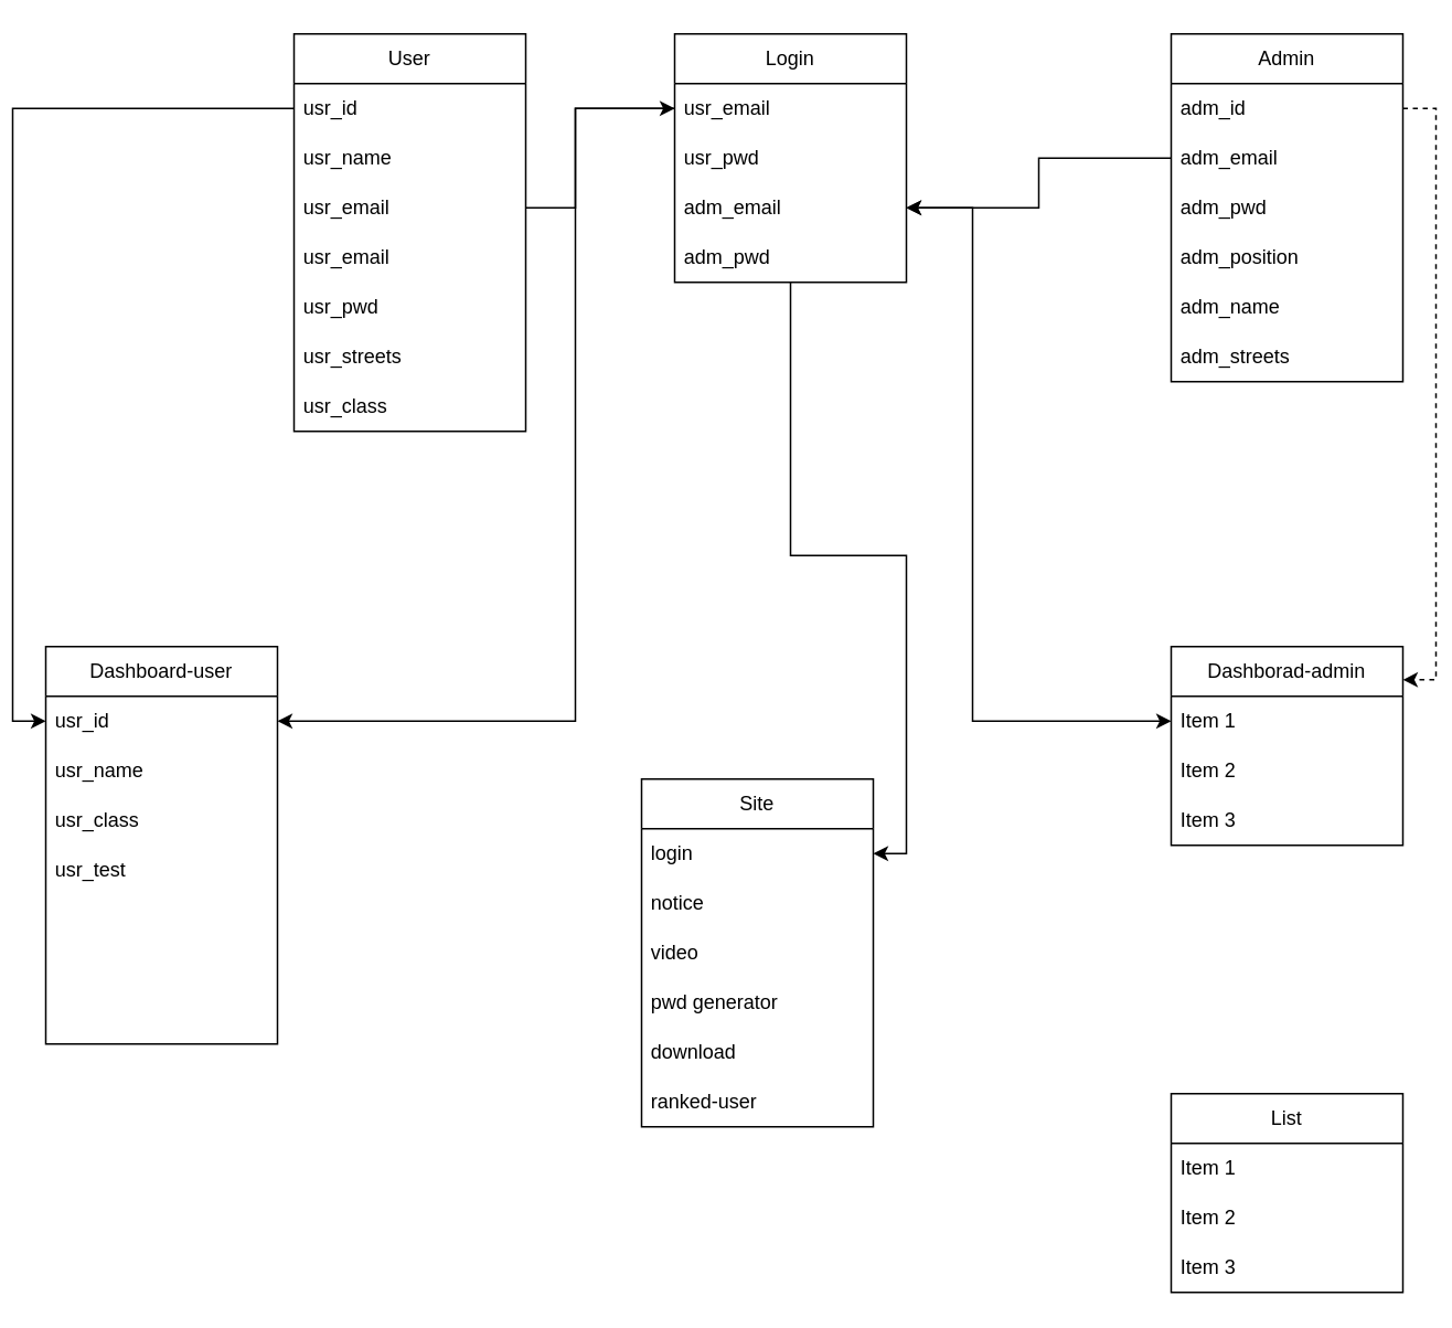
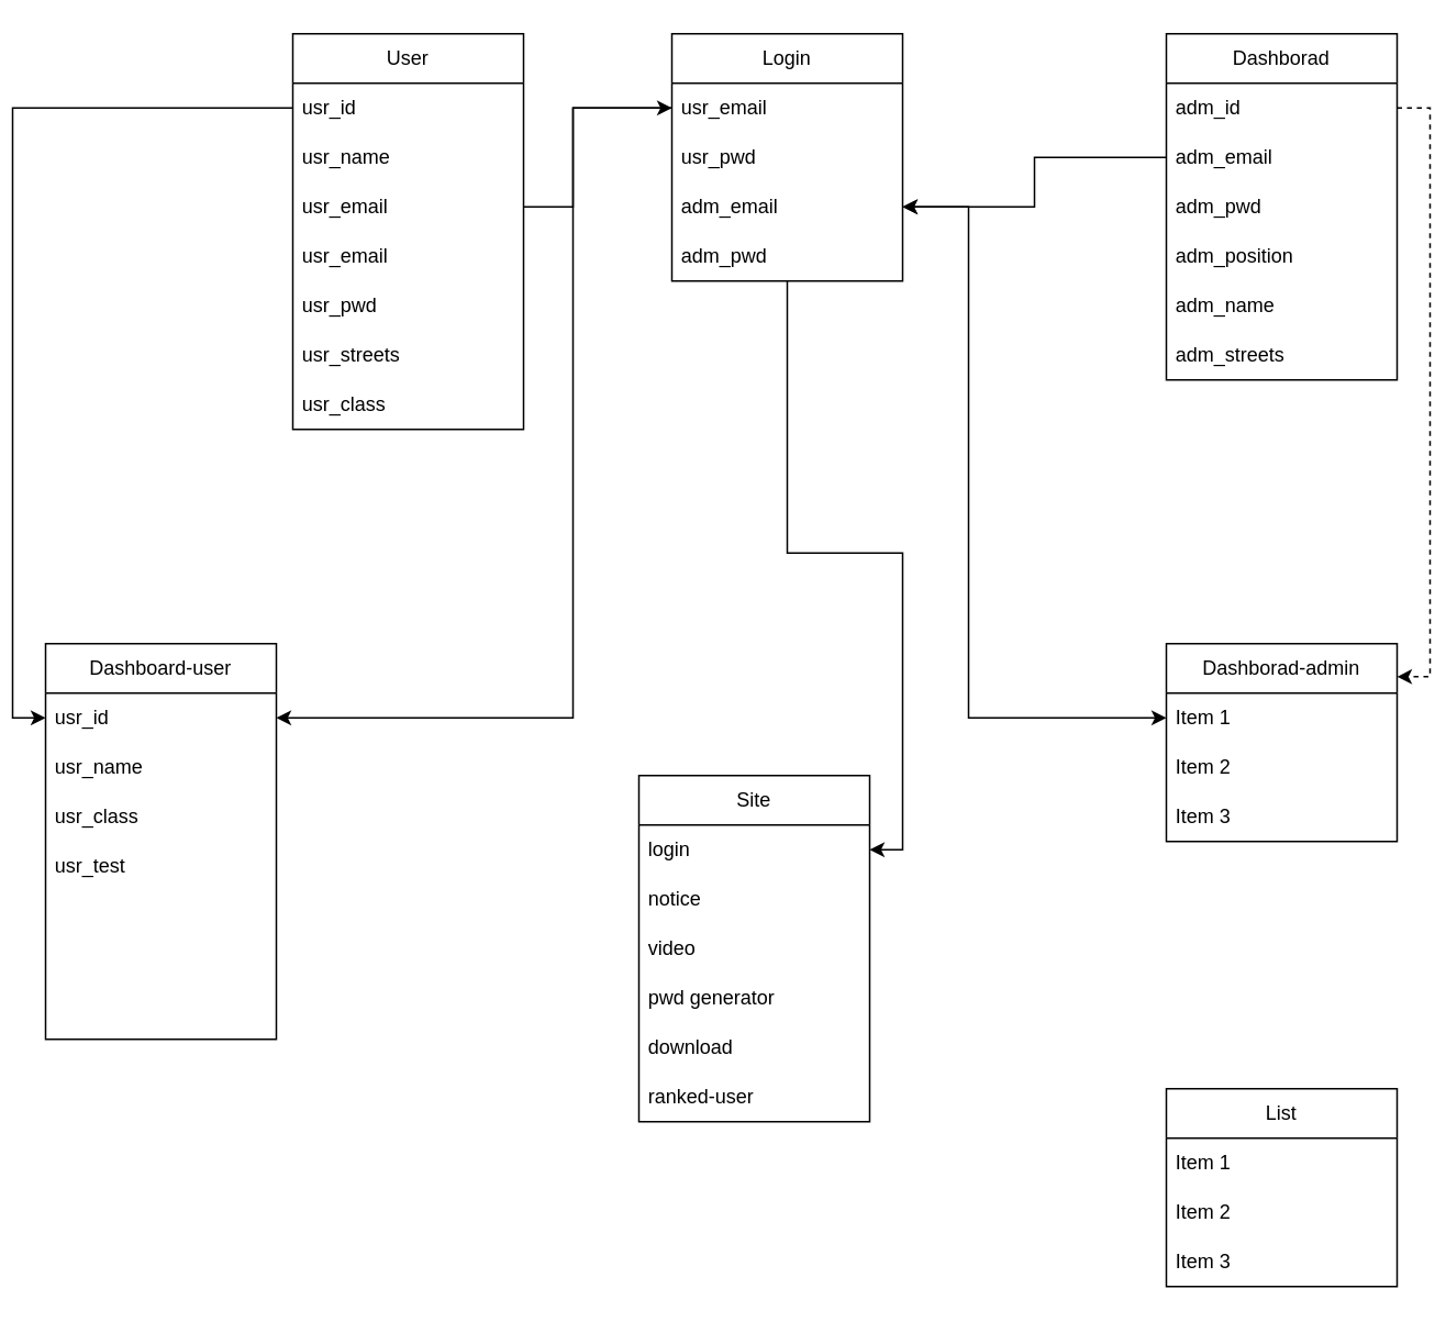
- <mxCell id="40" value="Admin" style="swimlane;fontStyle=0;childLayout=stackLayout;horizontal=1;startSize=30;horizontalStack=0;resizeParent=1;resizeParentMax=0;resizeLast=0;collapsible=1;marginBottom=0;whiteSpace=wrap;html=1;" vertex="1" parent="1"><mxGeometry x="700" y="20" width="140" height="210" as="geometry" /></mxCell>
+ <mxCell id="40" value="Dashborad" style="swimlane;fontStyle=0;childLayout=stackLayout;horizontal=1;startSize=30;horizontalStack=0;resizeParent=1;resizeParentMax=0;resizeLast=0;collapsible=1;marginBottom=0;whiteSpace=wrap;html=1;" vertex="1" parent="1"><mxGeometry x="700" y="20" width="140" height="210" as="geometry" /></mxCell>
